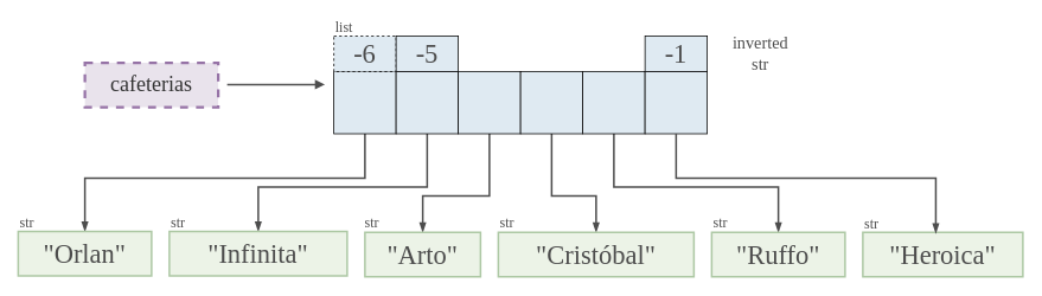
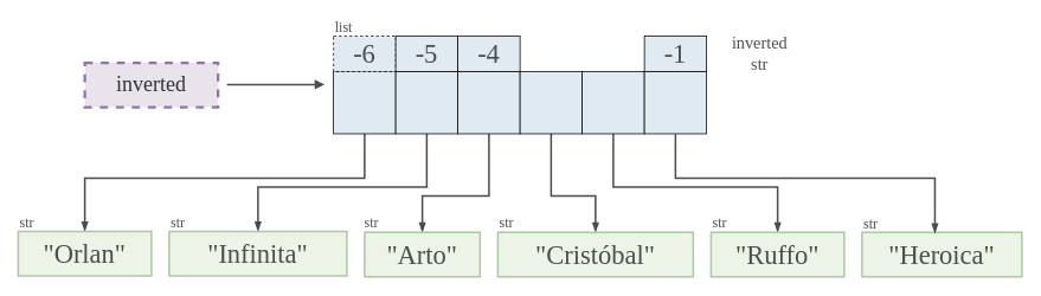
+ <mxCell id="28" value="&lt;font face=&quot;Cascadia Code&quot; style=&quot;font-size: 30px; color: rgb(77, 77, 77);&quot;&gt;-4&lt;/font&gt;" style="rounded=0;whiteSpace=wrap;html=1;strokeWidth=1;fillColor=#DFEAF2;" vertex="1" parent="1"><mxGeometry x="515" y="40" width="70" height="40" as="geometry" /></mxCell>
- <mxCell id="31" value="&lt;font style=&quot;font-size: 24px; color: rgb(51, 51, 51);&quot;&gt;cafeterias&lt;/font&gt;" style="rounded=0;whiteSpace=wrap;html=1;fontFamily=Cascadia Code;fontSource=https%3A%2F%2Ffonts.googleapis.com%2Fcss%3Ffamily%3DCascadia%2BCode;strokeColor=#9673a6;strokeWidth=3;fillColor=#E9E3EC;dashed=1;" vertex="1" parent="1"><mxGeometry x="95" y="70" width="150" height="50" as="geometry" /></mxCell>
+ <mxCell id="31" value="&lt;font style=&quot;font-size: 24px; color: rgb(51, 51, 51);&quot;&gt;inverted&lt;/font&gt;" style="rounded=0;whiteSpace=wrap;html=1;fontFamily=Cascadia Code;fontSource=https%3A%2F%2Ffonts.googleapis.com%2Fcss%3Ffamily%3DCascadia%2BCode;strokeColor=#9673a6;strokeWidth=3;fillColor=#E9E3EC;dashed=1;" vertex="1" parent="1"><mxGeometry x="95" y="70" width="150" height="50" as="geometry" /></mxCell>
